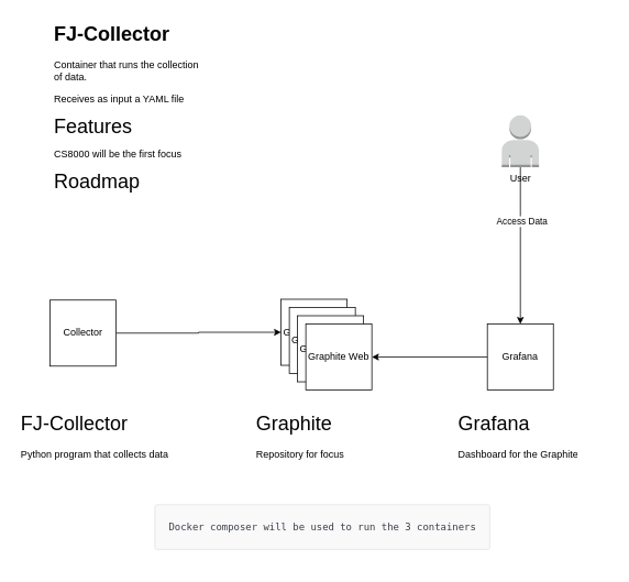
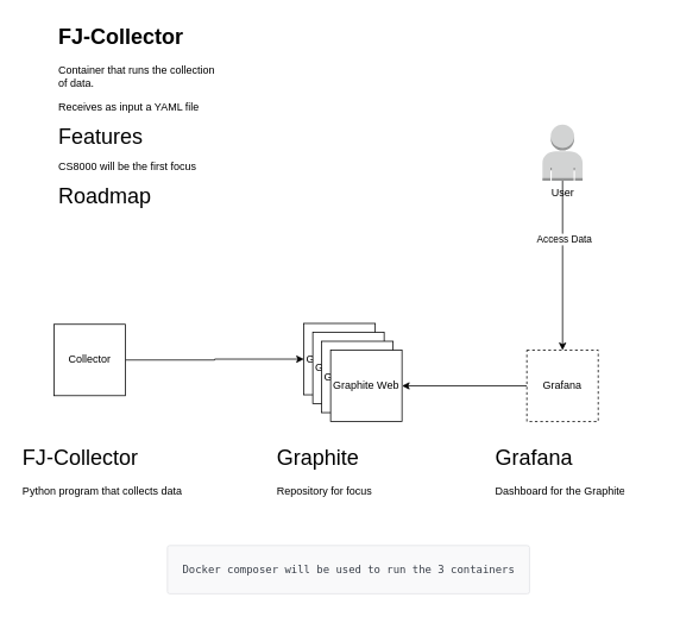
- <mxCell id="15" value="Grafana" style="rounded=0;whiteSpace=wrap;html=1;" parent="1" vertex="1"><mxGeometry x="590" y="392" width="80" height="80" as="geometry" /></mxCell>
+ <mxCell id="15" value="Grafana" style="rounded=0;whiteSpace=wrap;html=1;dashed=1;" parent="1" vertex="1"><mxGeometry x="590" y="392" width="80" height="80" as="geometry" /></mxCell>
